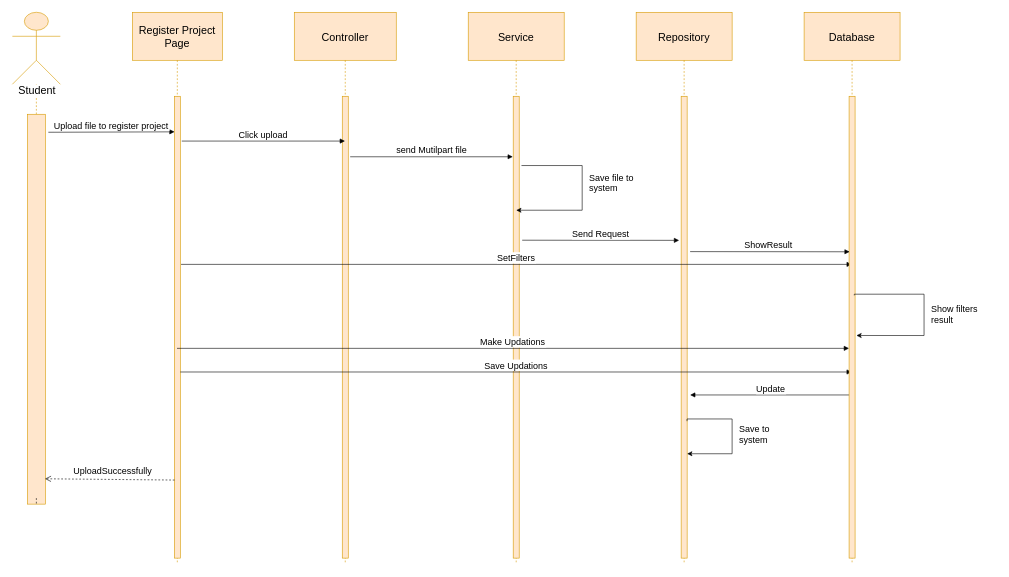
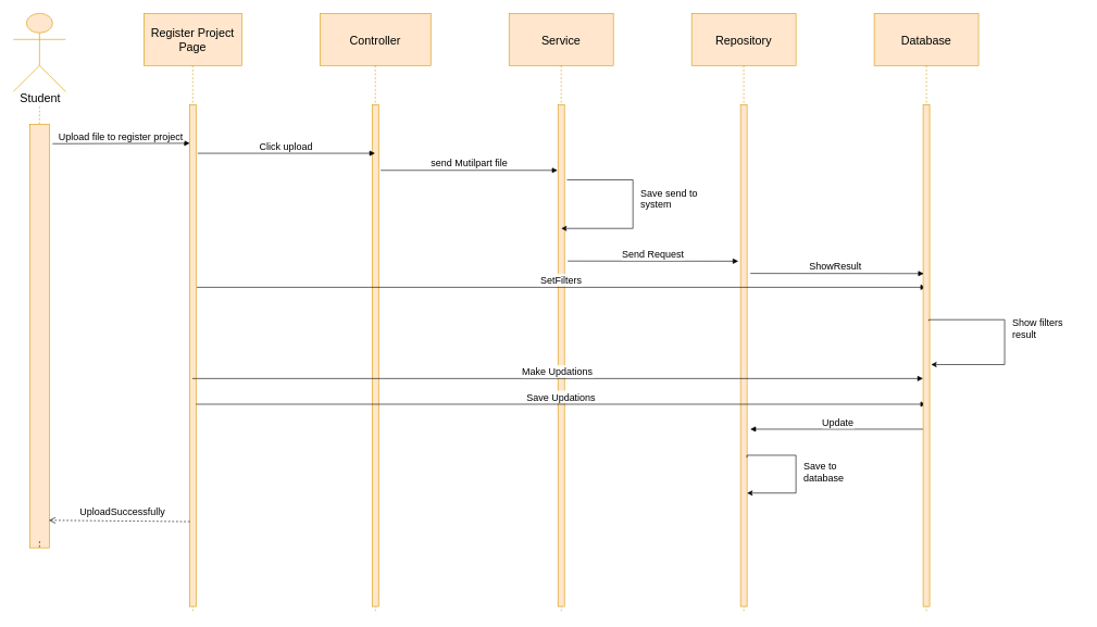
- <mxCell id="19" value="&lt;span style=&quot;text-align: center ; text-indent: 0px ; background-color: rgb(255 , 255 , 255) ; display: inline ; float: none&quot;&gt;&lt;font face=&quot;helvetica&quot;&gt;Save file to system&lt;/font&gt;&lt;br&gt;&lt;/span&gt;" style="text;whiteSpace=wrap;html=1;fontSize=15;" parent="1" vertex="1"><mxGeometry x="980" y="280" width="110" height="30" as="geometry" /></mxCell>
+ <mxCell id="19" value="&lt;span style=&quot;text-align: center ; text-indent: 0px ; background-color: rgb(255 , 255 , 255) ; display: inline ; float: none&quot;&gt;&lt;font face=&quot;helvetica&quot;&gt;Save send to system&lt;/font&gt;&lt;br&gt;&lt;/span&gt;" style="text;whiteSpace=wrap;html=1;fontSize=15;" parent="1" vertex="1"><mxGeometry x="980" y="280" width="110" height="30" as="geometry" /></mxCell>
- <mxCell id="31" value="&lt;span style=&quot;color: rgb(0 , 0 , 0) ; font-family: &amp;#34;helvetica&amp;#34; ; font-size: 15px ; font-style: normal ; font-weight: 400 ; letter-spacing: normal ; text-align: center ; text-indent: 0px ; text-transform: none ; word-spacing: 0px ; background-color: rgb(255 , 255 , 255) ; display: inline ; float: none&quot;&gt;Show filters&lt;br&gt;result&lt;br&gt;&lt;/span&gt;" style="text;whiteSpace=wrap;html=1;fontSize=15;" parent="1" vertex="1"><mxGeometry x="1550" y="500" width="110" height="30" as="geometry" /></mxCell>
+ <mxCell id="31" value="&lt;span style=&quot;color: rgb(0 , 0 , 0) ; font-family: &amp;#34;helvetica&amp;#34; ; font-size: 15px ; font-style: normal ; font-weight: 400 ; letter-spacing: normal ; text-align: center ; text-indent: 0px ; text-transform: none ; word-spacing: 0px ; background-color: rgb(255 , 255 , 255) ; display: inline ; float: none&quot;&gt;Show filters&lt;br&gt;result&lt;br&gt;&lt;/span&gt;" style="text;whiteSpace=wrap;html=1;fontSize=15;" parent="1" vertex="1"><mxGeometry x="1550" y="480" width="110" height="30" as="geometry" /></mxCell>
- <mxCell id="33" value="&lt;span style=&quot;color: rgb(0 , 0 , 0) ; font-family: &amp;#34;helvetica&amp;#34; ; font-size: 15px ; font-style: normal ; font-weight: 400 ; letter-spacing: normal ; text-align: center ; text-indent: 0px ; text-transform: none ; word-spacing: 0px ; background-color: rgb(255 , 255 , 255) ; display: inline ; float: none&quot;&gt;Save to&amp;nbsp;&lt;br&gt;system&lt;br&gt;&lt;/span&gt;" style="text;whiteSpace=wrap;html=1;fontSize=15;" parent="1" vertex="1"><mxGeometry x="1230" y="700" width="110" height="30" as="geometry" /></mxCell>
+ <mxCell id="33" value="&lt;span style=&quot;color: rgb(0 , 0 , 0) ; font-family: &amp;#34;helvetica&amp;#34; ; font-size: 15px ; font-style: normal ; font-weight: 400 ; letter-spacing: normal ; text-align: center ; text-indent: 0px ; text-transform: none ; word-spacing: 0px ; background-color: rgb(255 , 255 , 255) ; display: inline ; float: none&quot;&gt;Save to&amp;nbsp;&lt;br&gt;database&lt;br&gt;&lt;/span&gt;" style="text;whiteSpace=wrap;html=1;fontSize=15;" parent="1" vertex="1"><mxGeometry x="1230" y="700" width="110" height="30" as="geometry" /></mxCell>
